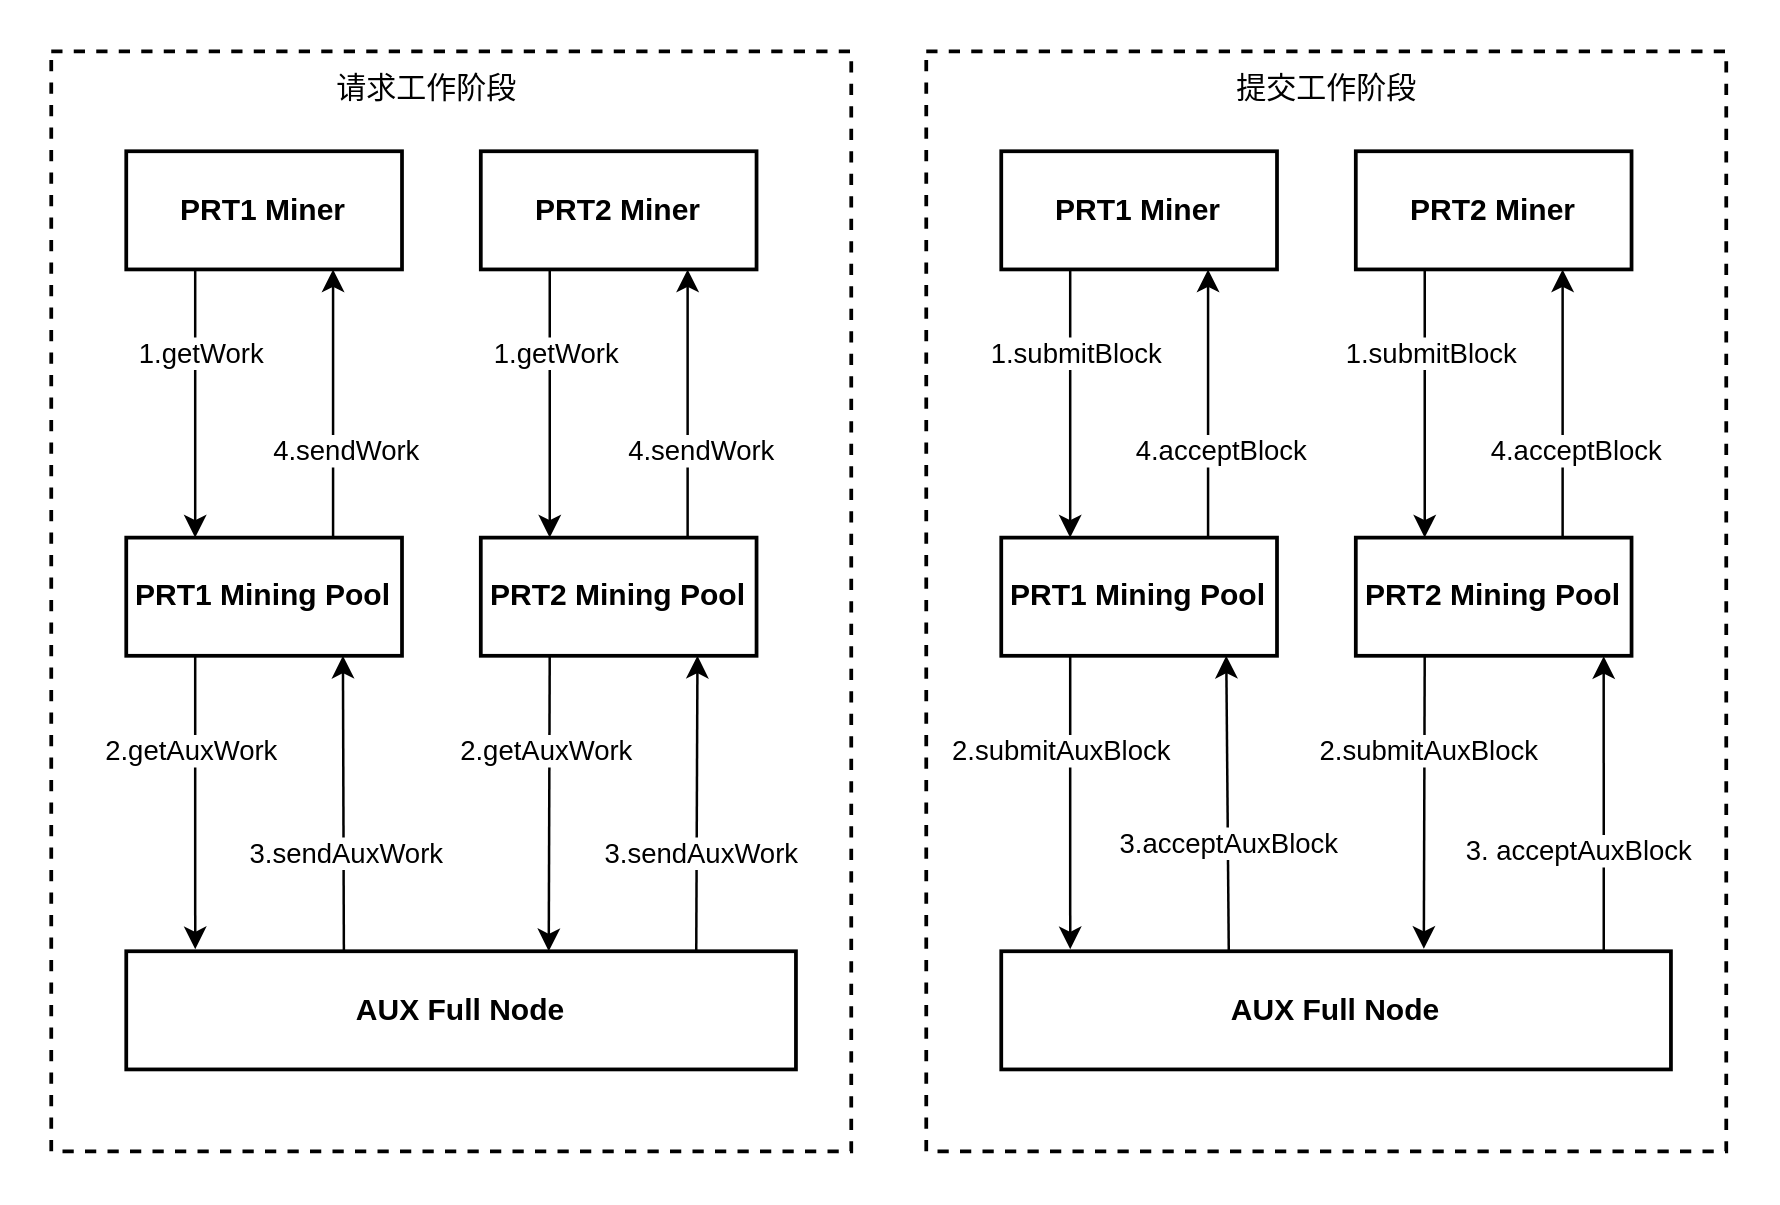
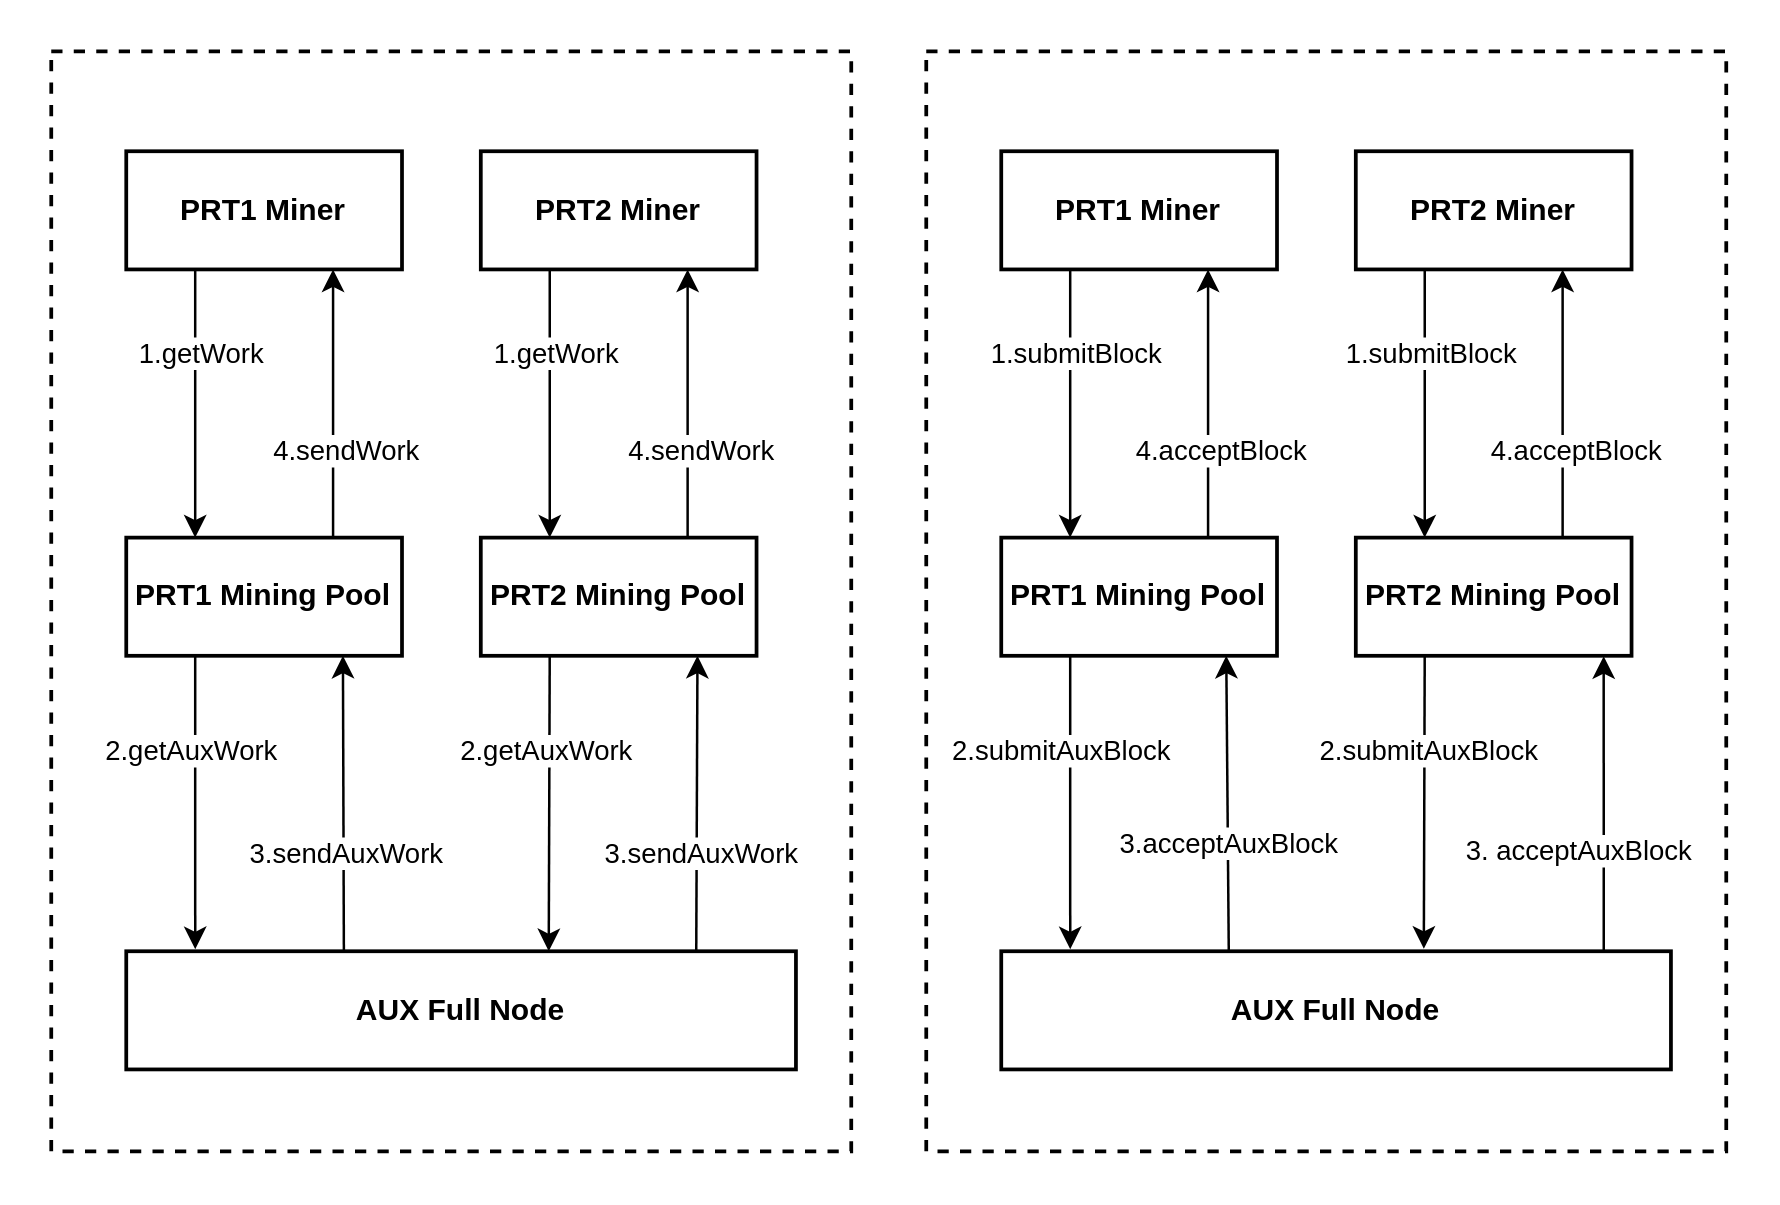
- <mxCell id="46" value="请求工作阶段" style="text;html=1;align=center;verticalAlign=middle;resizable=0;points=[];autosize=1;strokeColor=none;fillColor=none;" parent="1" vertex="1"><mxGeometry x="120" y="20" width="100" height="30" as="geometry" /></mxCell>
- <mxCell id="49" value="提交工作阶段" style="text;html=1;align=center;verticalAlign=middle;resizable=0;points=[];autosize=1;strokeColor=none;fillColor=none;" parent="1" vertex="1"><mxGeometry x="480" y="20" width="100" height="30" as="geometry" /></mxCell>
